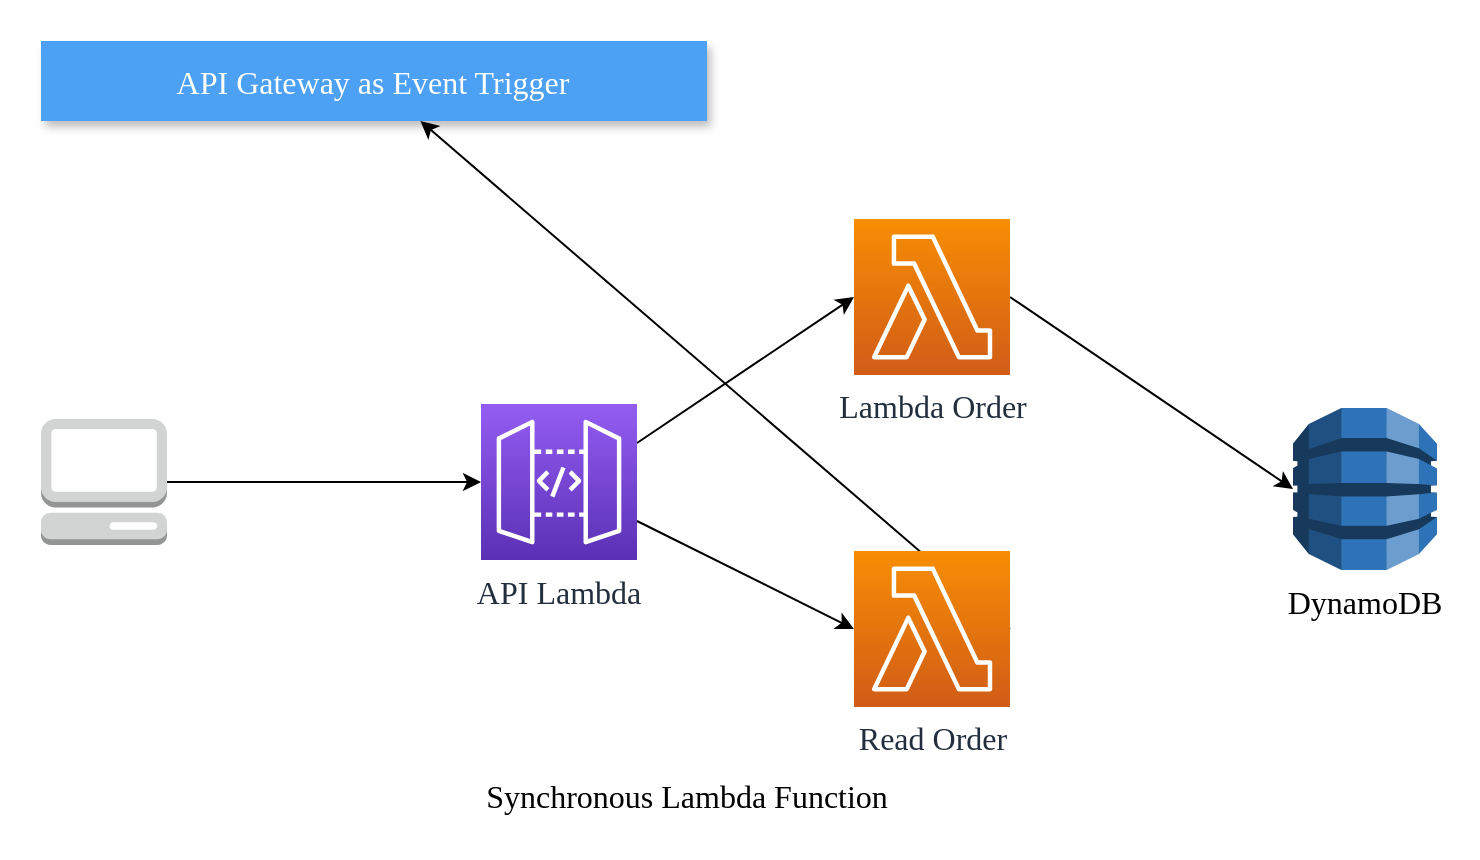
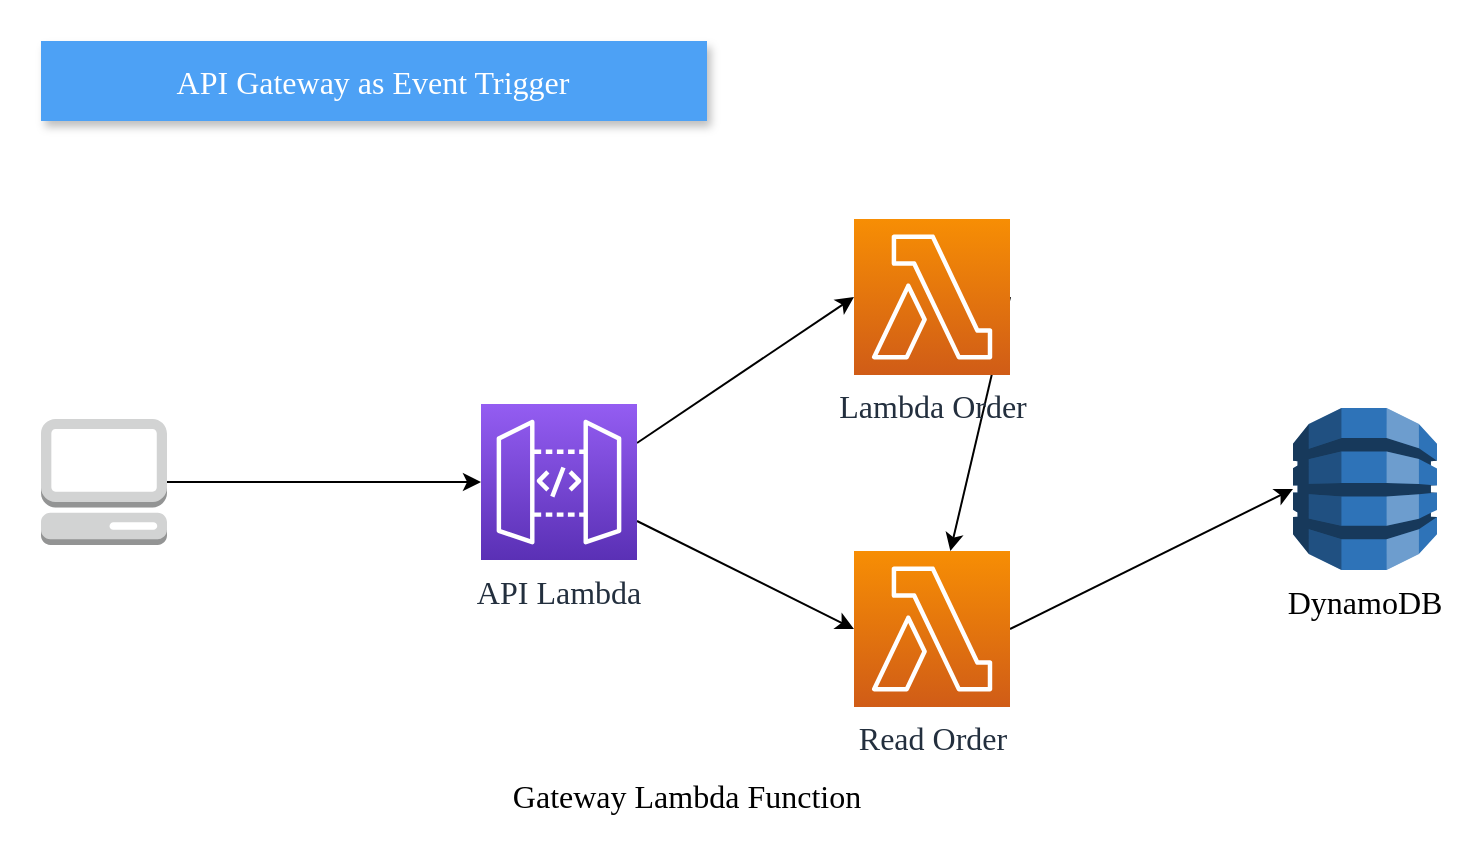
- <mxCell id="10" style="edgeStyle=none;rounded=0;orthogonalLoop=1;jettySize=auto;html=1;exitX=1;exitY=0.5;exitDx=0;exitDy=0;exitPerimeter=0;fontFamily=Comic Sans MS;fontSize=16;" parent="1" source="11" target="2" edge="1"><mxGeometry relative="1" as="geometry" /></mxCell>
+ <mxCell id="10" style="edgeStyle=none;rounded=0;orthogonalLoop=1;jettySize=auto;html=1;exitX=1;exitY=0.5;exitDx=0;exitDy=0;exitPerimeter=0;entryX=0;entryY=0.5;entryDx=0;entryDy=0;entryPerimeter=0;fontFamily=Comic Sans MS;fontSize=16;" parent="1" source="11" target="12" edge="1"><mxGeometry relative="1" as="geometry" /></mxCell>
- <mxCell id="8" style="edgeStyle=none;rounded=0;orthogonalLoop=1;jettySize=auto;html=1;exitX=1;exitY=0.5;exitDx=0;exitDy=0;exitPerimeter=0;entryX=0;entryY=0.5;entryDx=0;entryDy=0;entryPerimeter=0;fontFamily=Comic Sans MS;fontSize=16;" parent="1" source="9" target="12" edge="1"><mxGeometry relative="1" as="geometry" /></mxCell>
+ <mxCell id="8" style="edgeStyle=none;rounded=0;orthogonalLoop=1;jettySize=auto;html=1;exitX=1;exitY=0.5;exitDx=0;exitDy=0;exitPerimeter=0;fontFamily=Comic Sans MS;fontSize=16;" parent="1" source="9" target="11" edge="1"><mxGeometry relative="1" as="geometry" /></mxCell>
- <mxCell id="13" value="&lt;font style=&quot;font-size: 16px&quot; face=&quot;Comic Sans MS&quot;&gt;Synchronous Lambda Function&lt;/font&gt;" style="text;html=1;align=center;verticalAlign=middle;resizable=0;points=[];autosize=1;strokeColor=none;fillColor=none;" parent="1" vertex="1"><mxGeometry x="226" y="388" width="234" height="20" as="geometry" /></mxCell>
+ <mxCell id="13" value="&lt;font style=&quot;font-size: 16px&quot; face=&quot;Comic Sans MS&quot;&gt;Gateway Lambda Function&lt;/font&gt;" style="text;html=1;align=center;verticalAlign=middle;resizable=0;points=[];autosize=1;strokeColor=none;fillColor=none;" parent="1" vertex="1"><mxGeometry x="226" y="388" width="234" height="20" as="geometry" /></mxCell>
